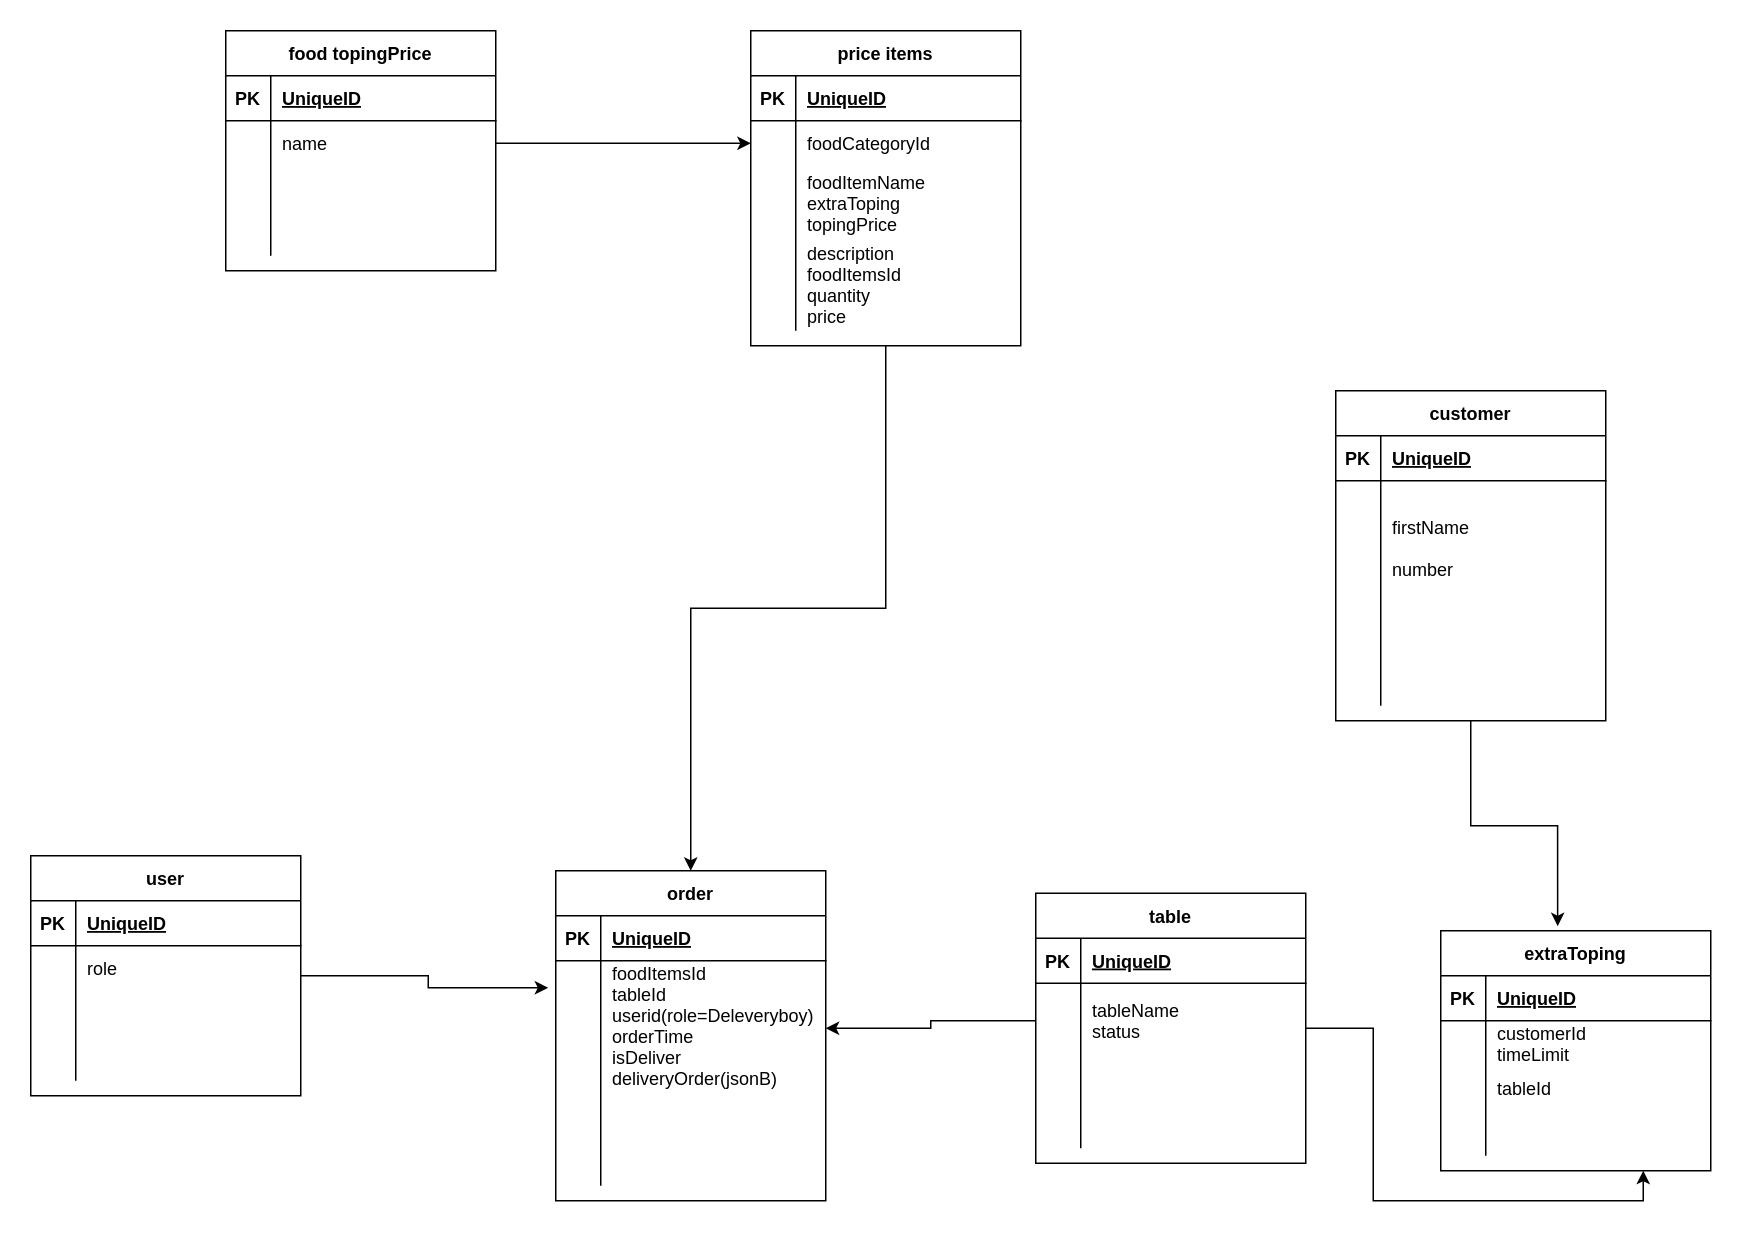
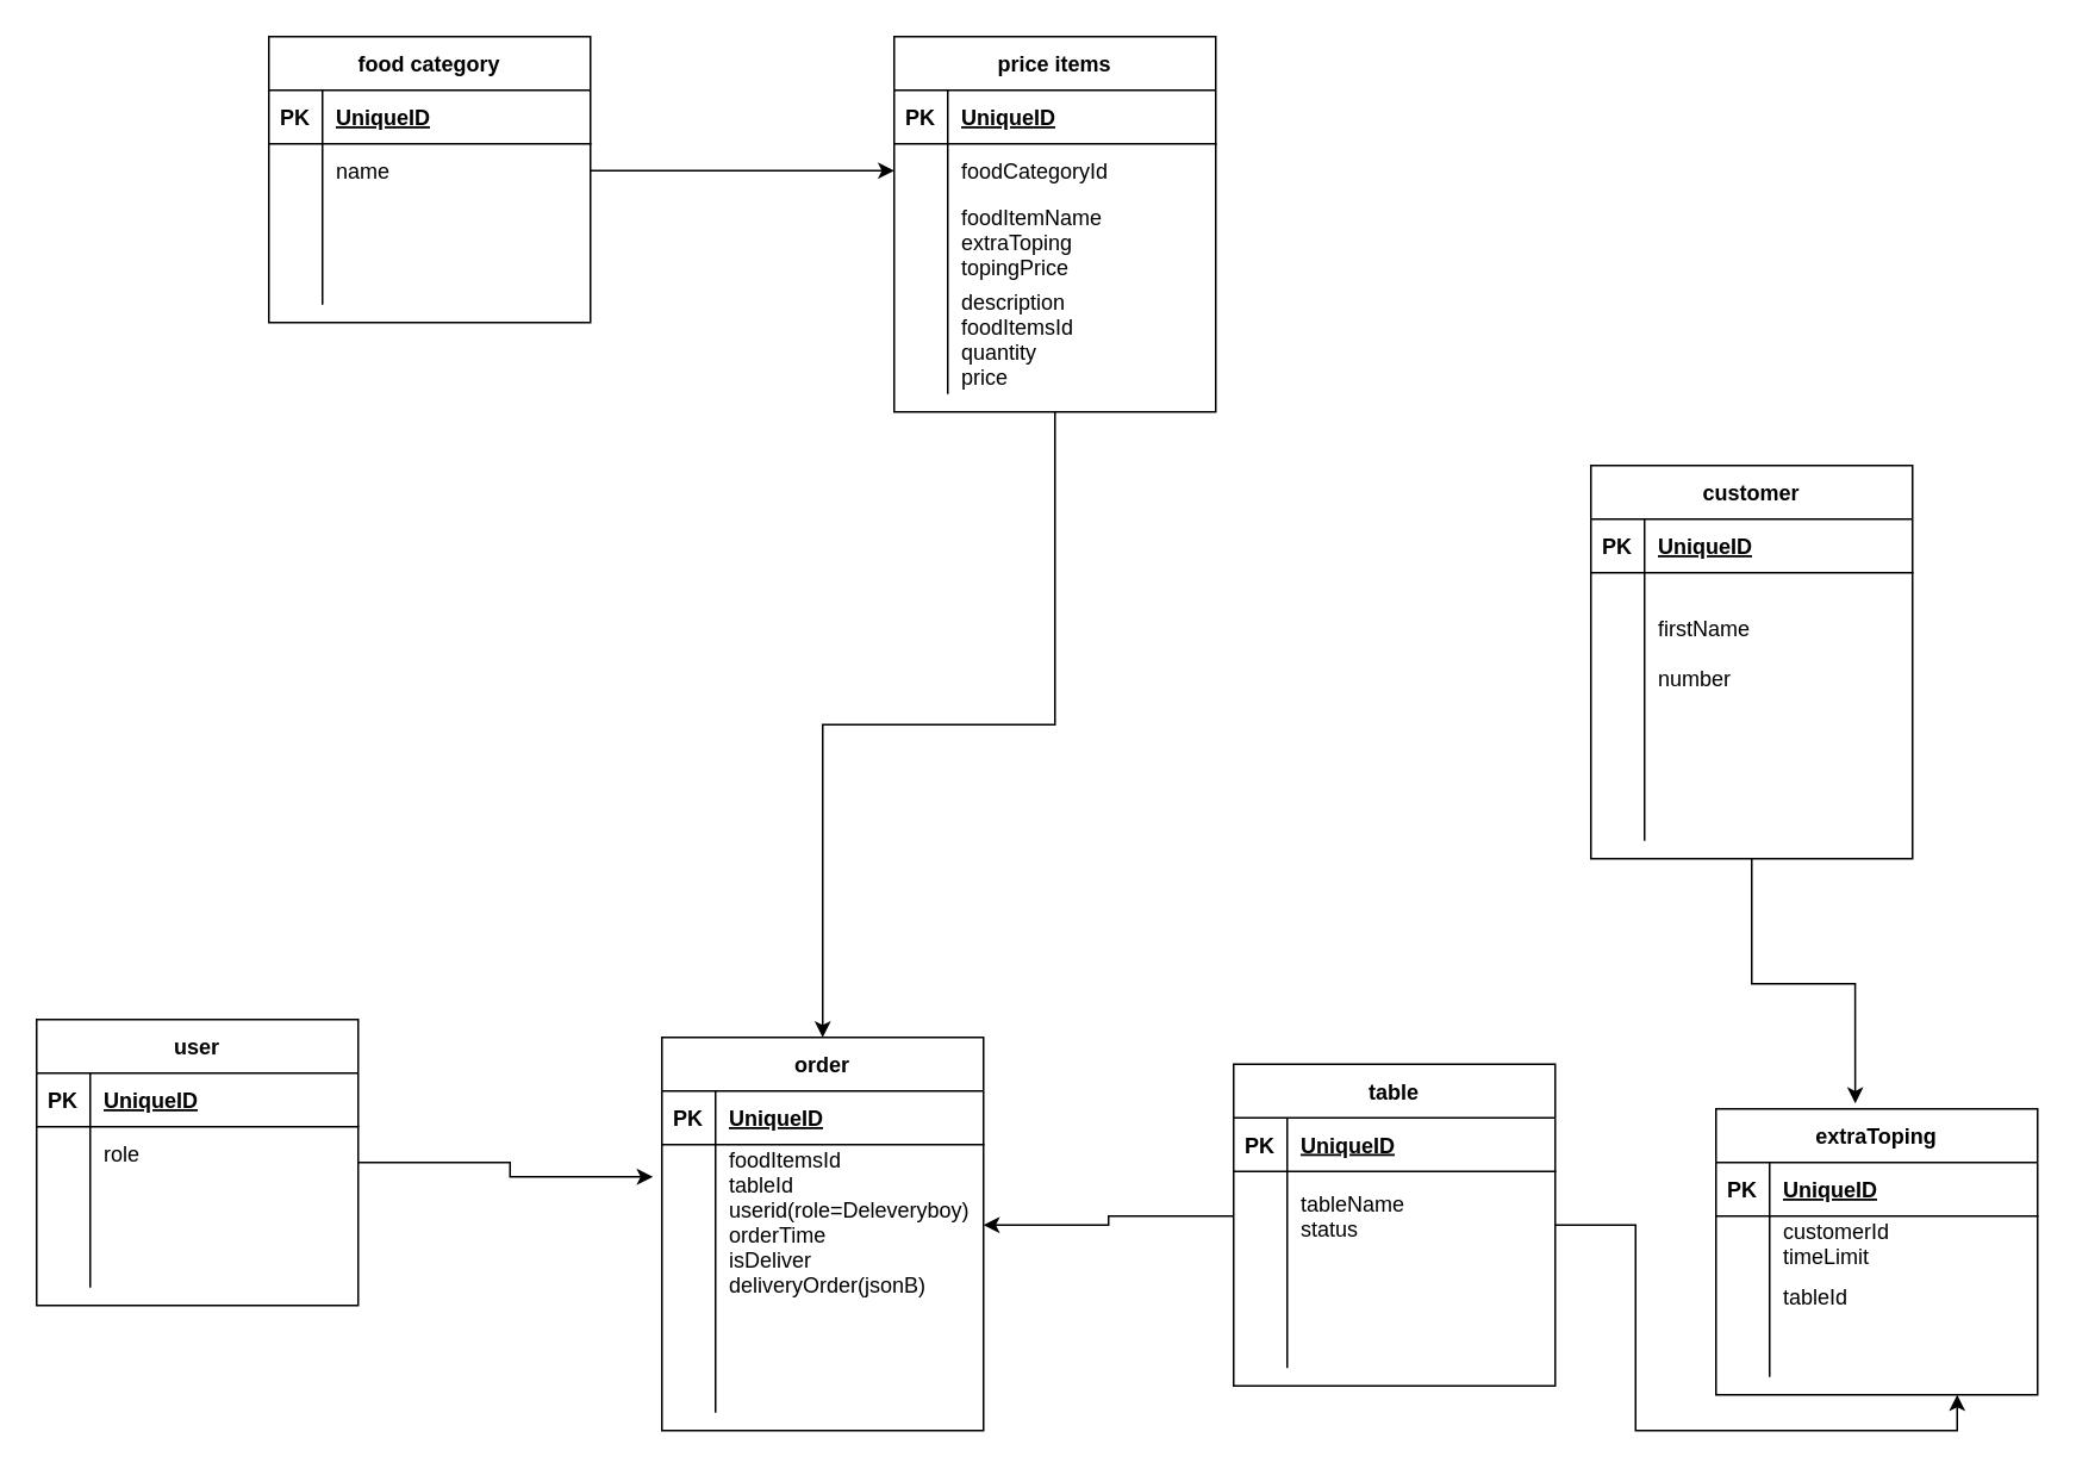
- <mxCell id="58" value="food topingPrice" style="shape=table;startSize=30;container=1;collapsible=1;childLayout=tableLayout;fixedRows=1;rowLines=0;fontStyle=1;align=center;resizeLast=1;" parent="1" vertex="1"><mxGeometry x="150" y="20" width="180" height="160" as="geometry" /></mxCell>
+ <mxCell id="58" value="food category" style="shape=table;startSize=30;container=1;collapsible=1;childLayout=tableLayout;fixedRows=1;rowLines=0;fontStyle=1;align=center;resizeLast=1;" parent="1" vertex="1"><mxGeometry x="150" y="20" width="180" height="160" as="geometry" /></mxCell>
